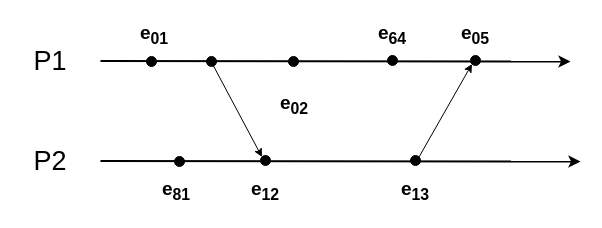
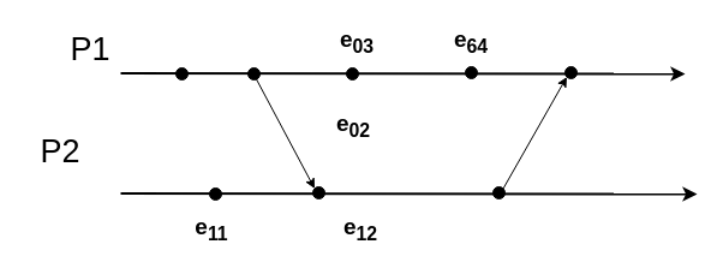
- <mxCell id="16" value="&lt;b&gt;e&lt;sub&gt;01&lt;/sub&gt;&lt;/b&gt;" style="text;html=1;align=center;verticalAlign=middle;whiteSpace=wrap;rounded=0;fontSize=19;" vertex="1" parent="1"><mxGeometry x="124" y="20" width="60" height="30" as="geometry" /></mxCell>
+ <mxCell id="18" value="&lt;b&gt;e&lt;sub&gt;03&lt;/sub&gt;&lt;/b&gt;" style="text;html=1;align=center;verticalAlign=middle;whiteSpace=wrap;rounded=0;fontSize=19;" vertex="1" parent="1"><mxGeometry x="267" y="20" width="60" height="30" as="geometry" /></mxCell>
- <mxCell id="20" value="&lt;b&gt;e&lt;sub&gt;05&lt;/sub&gt;&lt;/b&gt;" style="text;html=1;align=center;verticalAlign=middle;whiteSpace=wrap;rounded=0;fontSize=19;" vertex="1" parent="1"><mxGeometry x="445" y="20" width="60" height="30" as="geometry" /></mxCell>
- <mxCell id="4" value="P1" style="text;html=1;align=center;verticalAlign=middle;whiteSpace=wrap;rounded=0;fontSize=27;" vertex="1" parent="1"><mxGeometry x="20" y="46" width="60" height="30" as="geometry" /></mxCell>
+ <mxCell id="4" value="P1" style="text;html=1;align=center;verticalAlign=middle;whiteSpace=wrap;rounded=0;fontSize=27;" vertex="1" parent="1"><mxGeometry x="45" y="26" width="60" height="30" as="geometry" /></mxCell>
- <mxCell id="5" value="P2" style="text;html=1;align=center;verticalAlign=middle;whiteSpace=wrap;rounded=0;fontSize=27;" vertex="1" parent="1"><mxGeometry x="20" y="146" width="60" height="30" as="geometry" /></mxCell>
+ <mxCell id="5" value="P2" style="text;html=1;align=center;verticalAlign=middle;whiteSpace=wrap;rounded=0;fontSize=27;" vertex="1" parent="1"><mxGeometry x="20" y="111" width="60" height="30" as="geometry" /></mxCell>
- <mxCell id="21" value="&lt;b&gt;e&lt;sub&gt;81&lt;/sub&gt;&lt;/b&gt;" style="text;html=1;align=center;verticalAlign=middle;whiteSpace=wrap;rounded=0;fontSize=19;" vertex="1" parent="1"><mxGeometry x="146" y="176" width="60" height="30" as="geometry" /></mxCell>
+ <mxCell id="21" value="&lt;b&gt;e&lt;sub&gt;11&lt;/sub&gt;&lt;/b&gt;" style="text;html=1;align=center;verticalAlign=middle;whiteSpace=wrap;rounded=0;fontSize=19;" vertex="1" parent="1"><mxGeometry x="146" y="176" width="60" height="30" as="geometry" /></mxCell>
- <mxCell id="22" value="&lt;b&gt;e&lt;sub&gt;12&lt;/sub&gt;&lt;/b&gt;" style="text;html=1;align=center;verticalAlign=middle;whiteSpace=wrap;rounded=0;fontSize=19;" vertex="1" parent="1"><mxGeometry x="235" y="176" width="60" height="30" as="geometry" /></mxCell>
+ <mxCell id="22" value="&lt;b&gt;e&lt;sub&gt;12&lt;/sub&gt;&lt;/b&gt;" style="text;html=1;align=center;verticalAlign=middle;whiteSpace=wrap;rounded=0;fontSize=19;" vertex="1" parent="1"><mxGeometry x="270" y="176" width="60" height="30" as="geometry" /></mxCell>
- <mxCell id="23" value="&lt;b&gt;e&lt;sub&gt;13&lt;/sub&gt;&lt;/b&gt;" style="text;html=1;align=center;verticalAlign=middle;whiteSpace=wrap;rounded=0;fontSize=19;" vertex="1" parent="1"><mxGeometry x="385" y="176" width="60" height="30" as="geometry" /></mxCell>
